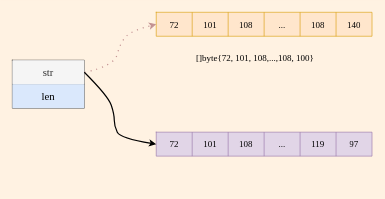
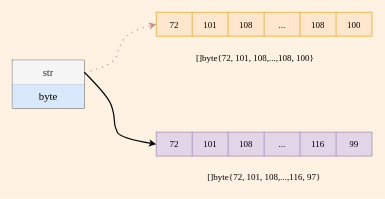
- <mxCell id="14" value="140" style="shape=partialRectangle;html=1;whiteSpace=wrap;connectable=0;strokeColor=inherit;overflow=hidden;fillColor=none;top=0;left=0;bottom=0;right=0;pointerEvents=1;fontSize=15;fontFamily=Comic Sans MS;" vertex="1" parent="8"><mxGeometry x="300" width="60" height="40" as="geometry"><mxRectangle width="60" height="40" as="alternateBounds" /></mxGeometry></mxCell>
+ <mxCell id="14" value="100" style="shape=partialRectangle;html=1;whiteSpace=wrap;connectable=0;strokeColor=inherit;overflow=hidden;fillColor=none;top=0;left=0;bottom=0;right=0;pointerEvents=1;fontSize=15;fontFamily=Comic Sans MS;" vertex="1" parent="8"><mxGeometry x="300" width="60" height="40" as="geometry"><mxRectangle width="60" height="40" as="alternateBounds" /></mxGeometry></mxCell>
- <mxCell id="6" value="len" style="shape=partialRectangle;html=1;whiteSpace=wrap;connectable=0;strokeColor=#6c8ebf;overflow=hidden;fillColor=#dae8fc;top=0;left=0;bottom=0;right=0;pointerEvents=1;fontSize=18;fontFamily=Comic Sans MS;" vertex="1" parent="5"><mxGeometry width="120" height="40" as="geometry"><mxRectangle width="120" height="40" as="alternateBounds" /></mxGeometry></mxCell>
+ <mxCell id="6" value="byte" style="shape=partialRectangle;html=1;whiteSpace=wrap;connectable=0;strokeColor=#6c8ebf;overflow=hidden;fillColor=#dae8fc;top=0;left=0;bottom=0;right=0;pointerEvents=1;fontSize=18;fontFamily=Comic Sans MS;" vertex="1" parent="5"><mxGeometry width="120" height="40" as="geometry"><mxRectangle width="120" height="40" as="alternateBounds" /></mxGeometry></mxCell>
- <mxCell id="23" value="119" style="shape=partialRectangle;html=1;whiteSpace=wrap;connectable=0;strokeColor=inherit;overflow=hidden;fillColor=none;top=0;left=0;bottom=0;right=0;pointerEvents=1;fontSize=15;fontFamily=Comic Sans MS;" vertex="1" parent="18"><mxGeometry x="240" width="60" height="40" as="geometry"><mxRectangle width="60" height="40" as="alternateBounds" /></mxGeometry></mxCell>
+ <mxCell id="23" value="116" style="shape=partialRectangle;html=1;whiteSpace=wrap;connectable=0;strokeColor=inherit;overflow=hidden;fillColor=none;top=0;left=0;bottom=0;right=0;pointerEvents=1;fontSize=15;fontFamily=Comic Sans MS;" vertex="1" parent="18"><mxGeometry x="240" width="60" height="40" as="geometry"><mxRectangle width="60" height="40" as="alternateBounds" /></mxGeometry></mxCell>
- <mxCell id="24" value="97" style="shape=partialRectangle;html=1;whiteSpace=wrap;connectable=0;strokeColor=inherit;overflow=hidden;fillColor=none;top=0;left=0;bottom=0;right=0;pointerEvents=1;fontSize=15;fontFamily=Comic Sans MS;" vertex="1" parent="18"><mxGeometry x="300" width="60" height="40" as="geometry"><mxRectangle width="60" height="40" as="alternateBounds" /></mxGeometry></mxCell>
+ <mxCell id="24" value="99" style="shape=partialRectangle;html=1;whiteSpace=wrap;connectable=0;strokeColor=inherit;overflow=hidden;fillColor=none;top=0;left=0;bottom=0;right=0;pointerEvents=1;fontSize=15;fontFamily=Comic Sans MS;" vertex="1" parent="18"><mxGeometry x="300" width="60" height="40" as="geometry"><mxRectangle width="60" height="40" as="alternateBounds" /></mxGeometry></mxCell>
+ <mxCell id="25" value="[]byte{72, 101, 108,...,116, 97}" style="text;html=1;strokeColor=none;fillColor=none;align=center;verticalAlign=middle;whiteSpace=wrap;rounded=0;fontSize=15;fontFamily=Comic Sans MS;" vertex="1" parent="1"><mxGeometry x="305" y="280" width="270" height="30" as="geometry" /></mxCell>
